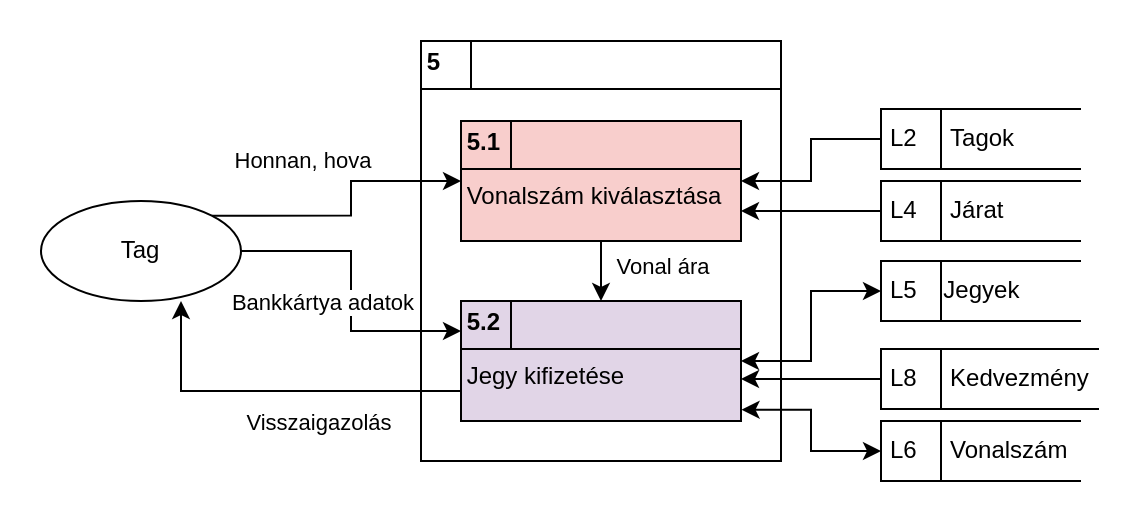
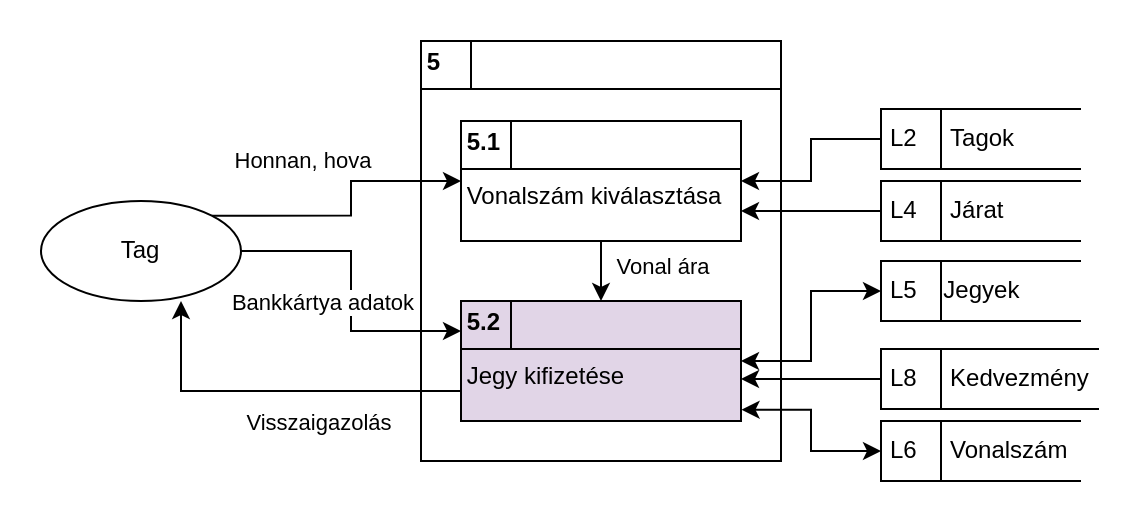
- <mxCell id="6" value="&lt;p style=&quot;margin: 4px 0px 0px;&quot;&gt;&lt;b&gt;&amp;nbsp;5.1&lt;/b&gt;&lt;/p&gt;&lt;hr size=&quot;1&quot; style=&quot;border-style:solid;&quot;&gt;&lt;div style=&quot;height:2px;&quot;&gt;&amp;nbsp;Vonalszám kiválasztása&lt;/div&gt;" style="verticalAlign=top;align=left;overflow=fill;html=1;whiteSpace=wrap;fillColor=#f8cecc;" parent="1" vertex="1"><mxGeometry x="230" y="60" width="140" height="60" as="geometry" /></mxCell>
+ <mxCell id="6" value="&lt;p style=&quot;margin: 4px 0px 0px;&quot;&gt;&lt;b&gt;&amp;nbsp;5.1&lt;/b&gt;&lt;/p&gt;&lt;hr size=&quot;1&quot; style=&quot;border-style:solid;&quot;&gt;&lt;div style=&quot;height:2px;&quot;&gt;&amp;nbsp;Vonalszám kiválasztása&lt;/div&gt;" style="verticalAlign=top;align=left;overflow=fill;html=1;whiteSpace=wrap;" parent="1" vertex="1"><mxGeometry x="230" y="60" width="140" height="60" as="geometry" /></mxCell>
